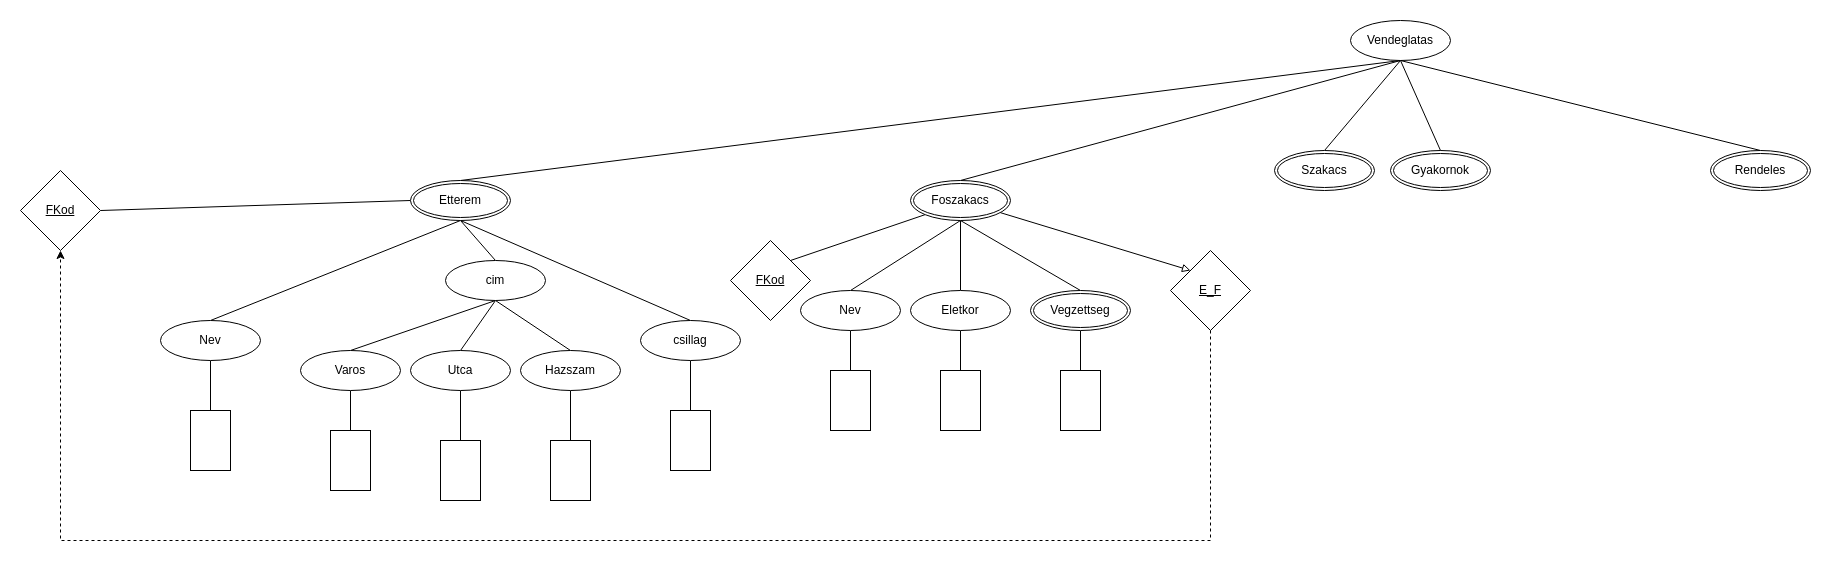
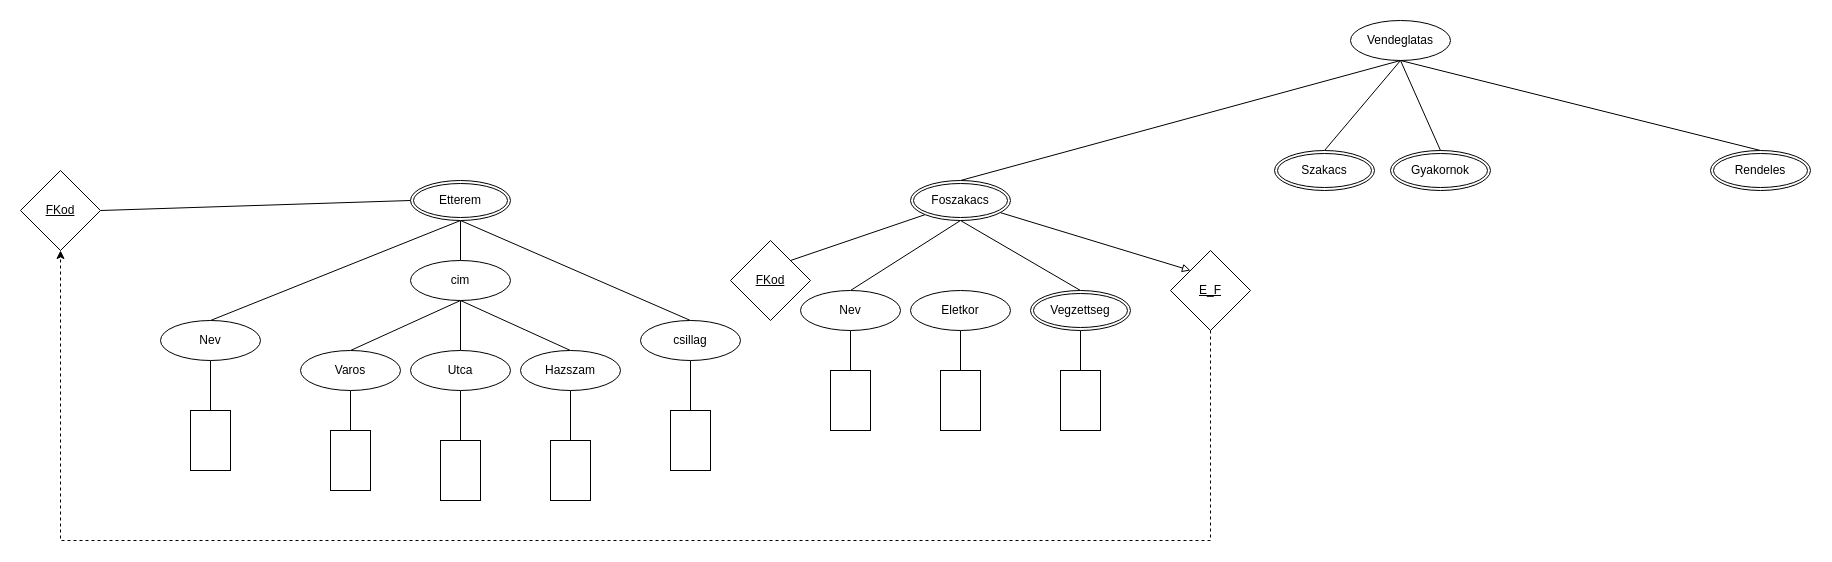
- <mxCell id="2" style="rounded=0;orthogonalLoop=1;jettySize=auto;html=1;exitX=0.5;exitY=1;exitDx=0;exitDy=0;entryX=0.5;entryY=0;entryDx=0;entryDy=0;endArrow=none;endFill=0;" edge="1" parent="1" source="6" target="13"><mxGeometry relative="1" as="geometry" /></mxCell>
- <mxCell id="17" style="edgeStyle=none;rounded=0;orthogonalLoop=1;jettySize=auto;html=1;exitX=0.5;exitY=1;exitDx=0;exitDy=0;entryX=0.5;entryY=0;entryDx=0;entryDy=0;endArrow=none;endFill=0;" edge="1" parent="1" source="19" target="47"><mxGeometry relative="1" as="geometry" /></mxCell>
- <mxCell id="27" value="cim" style="ellipse;whiteSpace=wrap;html=1;align=center;" vertex="1" parent="1"><mxGeometry x="445" y="260" width="100" height="40" as="geometry" /></mxCell>
+ <mxCell id="27" value="cim" style="ellipse;whiteSpace=wrap;html=1;align=center;" vertex="1" parent="1"><mxGeometry x="410" y="260" width="100" height="40" as="geometry" /></mxCell>
